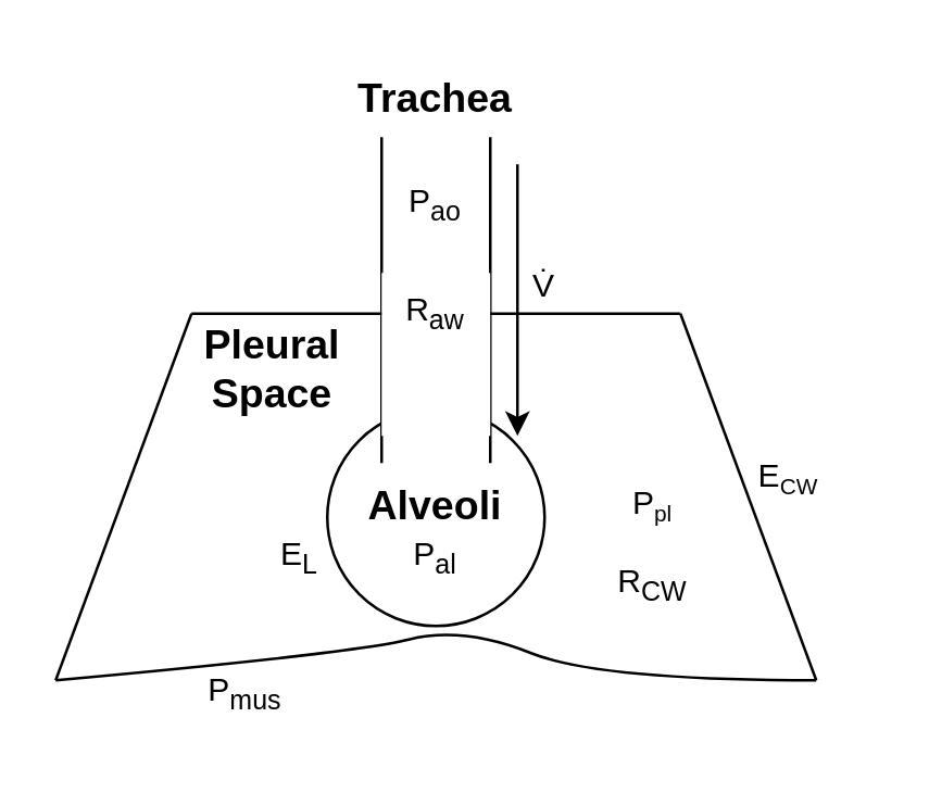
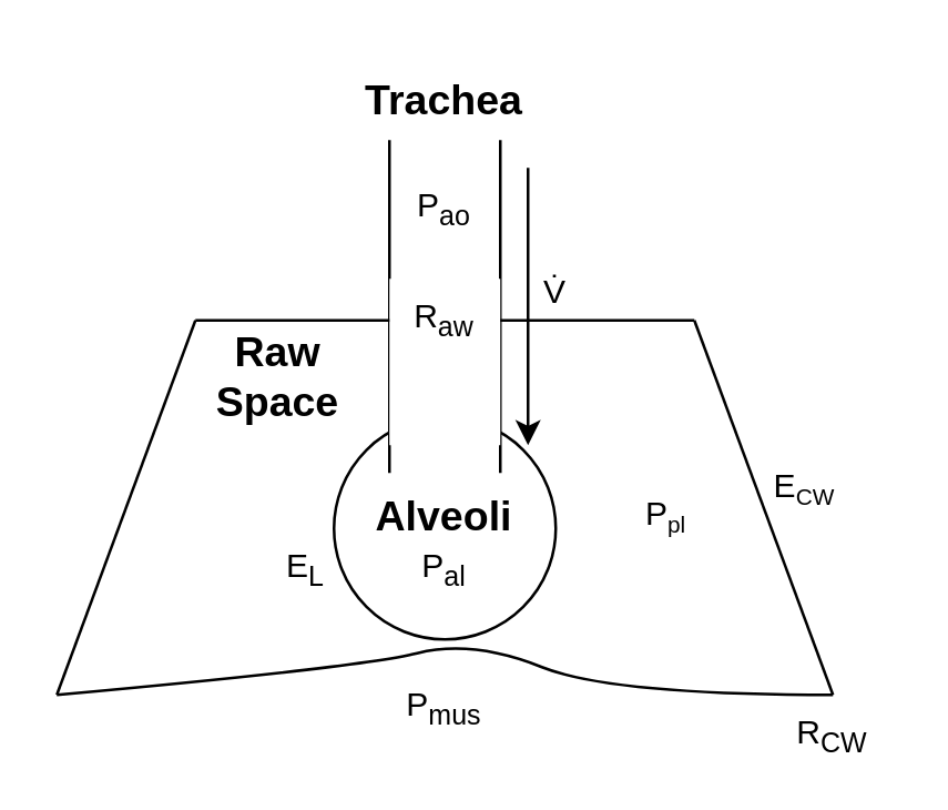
- <mxCell id="20" value="&lt;b&gt;&lt;font style=&quot;font-size: 15px;&quot;&gt;Pleural Space&lt;/font&gt;&lt;/b&gt;" style="text;html=1;strokeColor=none;fillColor=none;align=center;verticalAlign=middle;whiteSpace=wrap;rounded=0;" parent="1" vertex="1"><mxGeometry x="70" y="120" width="60" height="30" as="geometry" /></mxCell>
+ <mxCell id="20" value="&lt;b&gt;&lt;font style=&quot;font-size: 15px;&quot;&gt;Raw Space&lt;/font&gt;&lt;/b&gt;" style="text;html=1;strokeColor=none;fillColor=none;align=center;verticalAlign=middle;whiteSpace=wrap;rounded=0;" parent="1" vertex="1"><mxGeometry x="70" y="120" width="60" height="30" as="geometry" /></mxCell>
- <mxCell id="16" value="R&lt;sub&gt;CW&lt;/sub&gt;" style="text;html=1;strokeColor=none;fillColor=none;align=center;verticalAlign=middle;whiteSpace=wrap;rounded=0;" parent="1" vertex="1"><mxGeometry x="210" y="200" width="60" height="30" as="geometry" /></mxCell>
+ <mxCell id="16" value="R&lt;sub&gt;CW&lt;/sub&gt;" style="text;html=1;strokeColor=none;fillColor=none;align=center;verticalAlign=middle;whiteSpace=wrap;rounded=0;" parent="1" vertex="1"><mxGeometry x="270" y="250" width="60" height="30" as="geometry" /></mxCell>
- <mxCell id="24" value="P&lt;sub&gt;mus&lt;/sub&gt;" style="text;html=1;strokeColor=none;fillColor=none;align=center;verticalAlign=middle;whiteSpace=wrap;rounded=0;" vertex="1" parent="1"><mxGeometry x="60" y="240" width="60" height="30" as="geometry" /></mxCell>
+ <mxCell id="24" value="P&lt;sub&gt;mus&lt;/sub&gt;" style="text;html=1;strokeColor=none;fillColor=none;align=center;verticalAlign=middle;whiteSpace=wrap;rounded=0;" vertex="1" parent="1"><mxGeometry x="130" y="240" width="60" height="30" as="geometry" /></mxCell>
